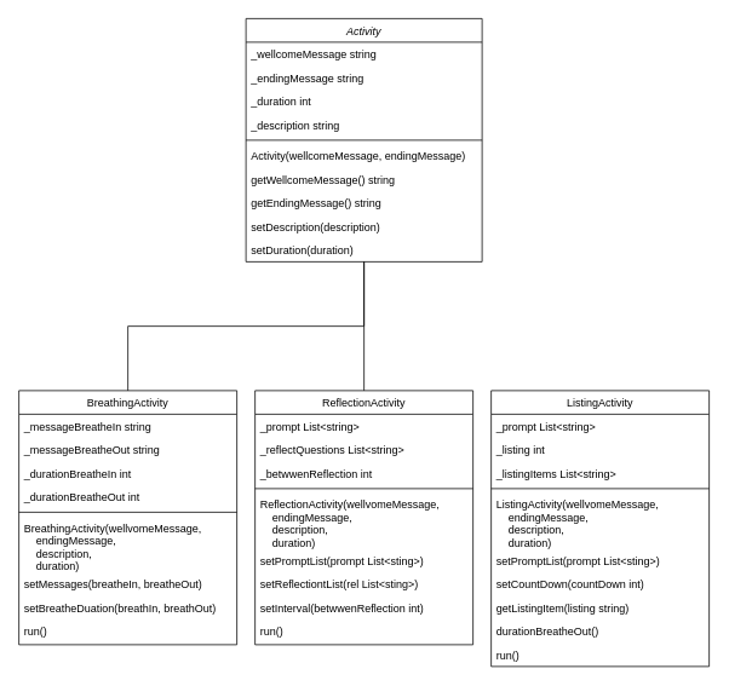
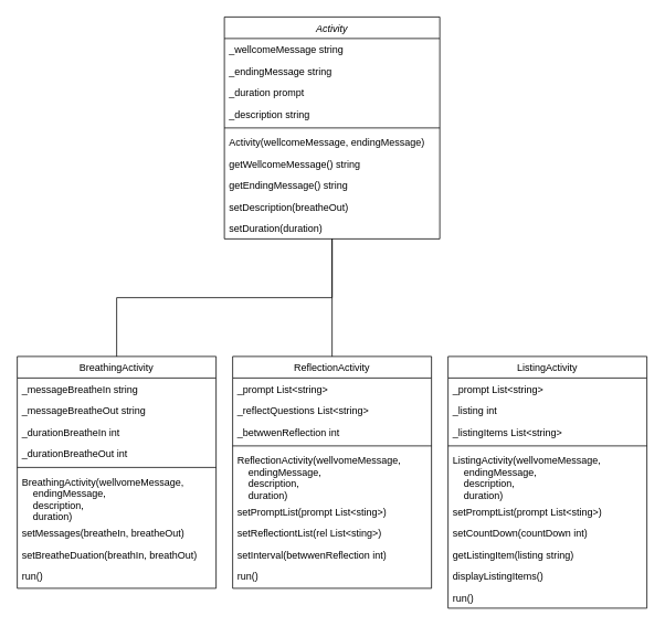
- <mxCell id="5" value="_duration int" style="text;align=left;verticalAlign=top;spacingLeft=4;spacingRight=4;overflow=hidden;rotatable=0;points=[[0,0.5],[1,0.5]];portConstraint=eastwest;rounded=0;shadow=0;html=0;" vertex="1" parent="2"><mxGeometry y="78" width="260" height="26" as="geometry" /></mxCell>
+ <mxCell id="5" value="_duration prompt" style="text;align=left;verticalAlign=top;spacingLeft=4;spacingRight=4;overflow=hidden;rotatable=0;points=[[0,0.5],[1,0.5]];portConstraint=eastwest;rounded=0;shadow=0;html=0;" vertex="1" parent="2"><mxGeometry y="78" width="260" height="26" as="geometry" /></mxCell>
- <mxCell id="11" value="setDescription(description)" style="text;align=left;verticalAlign=top;spacingLeft=4;spacingRight=4;overflow=hidden;rotatable=0;points=[[0,0.5],[1,0.5]];portConstraint=eastwest;" parent="2" vertex="1"><mxGeometry y="216" width="260" height="26" as="geometry" /></mxCell>
+ <mxCell id="11" value="setDescription(breatheOut)" style="text;align=left;verticalAlign=top;spacingLeft=4;spacingRight=4;overflow=hidden;rotatable=0;points=[[0,0.5],[1,0.5]];portConstraint=eastwest;" parent="2" vertex="1"><mxGeometry y="216" width="260" height="26" as="geometry" /></mxCell>
- <mxCell id="44" value="durationBreatheOut()" style="text;align=left;verticalAlign=top;spacingLeft=4;spacingRight=4;overflow=hidden;rotatable=0;points=[[0,0.5],[1,0.5]];portConstraint=eastwest;" vertex="1" parent="35"><mxGeometry y="252" width="240" height="26" as="geometry" /></mxCell>
+ <mxCell id="44" value="displayListingItems()" style="text;align=left;verticalAlign=top;spacingLeft=4;spacingRight=4;overflow=hidden;rotatable=0;points=[[0,0.5],[1,0.5]];portConstraint=eastwest;" vertex="1" parent="35"><mxGeometry y="252" width="240" height="26" as="geometry" /></mxCell>
